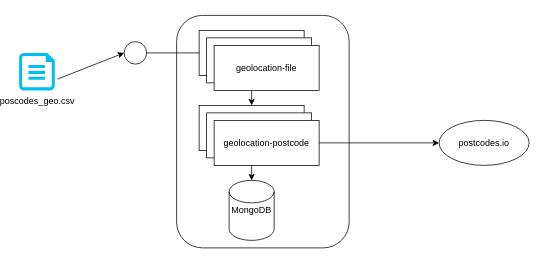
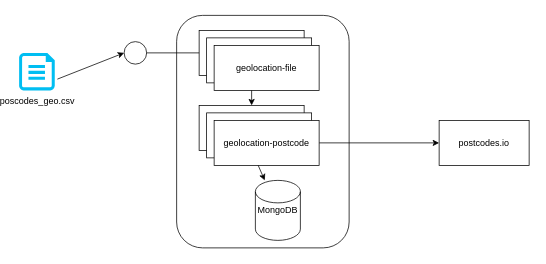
- <mxCell id="17" value="postcodes.io" style="ellipse;whiteSpace=wrap;html=1;" vertex="1" parent="1"><mxGeometry x="580" y="160" width="120" height="60" as="geometry" /></mxCell>
+ <mxCell id="17" value="postcodes.io" style="rounded=0;whiteSpace=wrap;html=1;" vertex="1" parent="1"><mxGeometry x="580" y="160" width="120" height="60" as="geometry" /></mxCell>
- <mxCell id="10" value="MongoDB" style="shape=cylinder2;whiteSpace=wrap;html=1;boundedLbl=1;backgroundOutline=1;size=15;" vertex="1" parent="1"><mxGeometry x="300" y="240" width="60" height="80" as="geometry" /></mxCell>
+ <mxCell id="10" value="MongoDB" style="shape=cylinder2;whiteSpace=wrap;html=1;boundedLbl=1;backgroundOutline=1;size=15;" vertex="1" parent="1"><mxGeometry x="335" y="240" width="60" height="80" as="geometry" /></mxCell>
